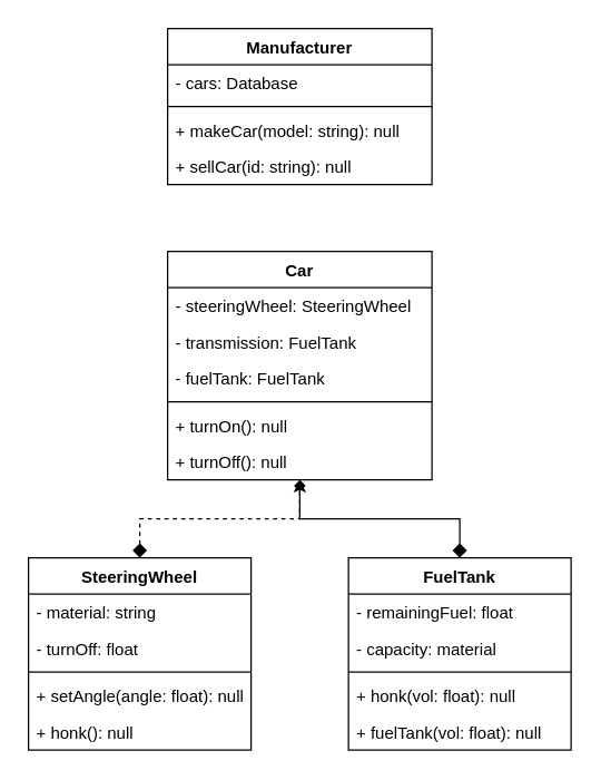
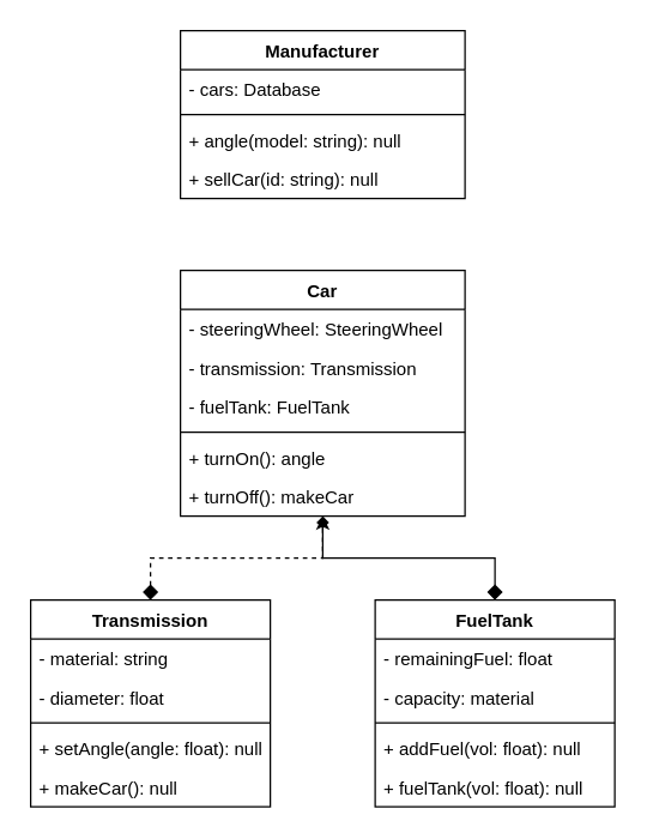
- <mxCell id="12" value="+ makeCar(model: string): null" style="text;strokeColor=none;fillColor=none;align=left;verticalAlign=top;spacingLeft=4;spacingRight=4;overflow=hidden;rotatable=0;points=[[0,0.5],[1,0.5]];portConstraint=eastwest;" vertex="1" parent="9"><mxGeometry y="60" width="190" height="26" as="geometry" /></mxCell>
+ <mxCell id="12" value="+ angle(model: string): null" style="text;strokeColor=none;fillColor=none;align=left;verticalAlign=top;spacingLeft=4;spacingRight=4;overflow=hidden;rotatable=0;points=[[0,0.5],[1,0.5]];portConstraint=eastwest;" vertex="1" parent="9"><mxGeometry y="60" width="190" height="26" as="geometry" /></mxCell>
- <mxCell id="4" value="- transmission: FuelTank" style="text;strokeColor=none;fillColor=none;align=left;verticalAlign=top;spacingLeft=4;spacingRight=4;overflow=hidden;rotatable=0;points=[[0,0.5],[1,0.5]];portConstraint=eastwest;" vertex="1" parent="2"><mxGeometry y="52" width="190" height="26" as="geometry" /></mxCell>
+ <mxCell id="4" value="- transmission: Transmission" style="text;strokeColor=none;fillColor=none;align=left;verticalAlign=top;spacingLeft=4;spacingRight=4;overflow=hidden;rotatable=0;points=[[0,0.5],[1,0.5]];portConstraint=eastwest;" vertex="1" parent="2"><mxGeometry y="52" width="190" height="26" as="geometry" /></mxCell>
- <mxCell id="7" value="+ turnOn(): null" style="text;strokeColor=none;fillColor=none;align=left;verticalAlign=top;spacingLeft=4;spacingRight=4;overflow=hidden;rotatable=0;points=[[0,0.5],[1,0.5]];portConstraint=eastwest;" vertex="1" parent="2"><mxGeometry y="112" width="190" height="26" as="geometry" /></mxCell>
+ <mxCell id="7" value="+ turnOn(): angle" style="text;strokeColor=none;fillColor=none;align=left;verticalAlign=top;spacingLeft=4;spacingRight=4;overflow=hidden;rotatable=0;points=[[0,0.5],[1,0.5]];portConstraint=eastwest;" vertex="1" parent="2"><mxGeometry y="112" width="190" height="26" as="geometry" /></mxCell>
- <mxCell id="8" value="+ turnOff(): null" style="text;strokeColor=none;fillColor=none;align=left;verticalAlign=top;spacingLeft=4;spacingRight=4;overflow=hidden;rotatable=0;points=[[0,0.5],[1,0.5]];portConstraint=eastwest;" vertex="1" parent="2"><mxGeometry y="138" width="190" height="26" as="geometry" /></mxCell>
+ <mxCell id="8" value="+ turnOff(): makeCar" style="text;strokeColor=none;fillColor=none;align=left;verticalAlign=top;spacingLeft=4;spacingRight=4;overflow=hidden;rotatable=0;points=[[0,0.5],[1,0.5]];portConstraint=eastwest;" vertex="1" parent="2"><mxGeometry y="138" width="190" height="26" as="geometry" /></mxCell>
- <mxCell id="15" value="SteeringWheel" style="swimlane;fontStyle=1;align=center;verticalAlign=top;childLayout=stackLayout;horizontal=1;startSize=26;horizontalStack=0;resizeParent=1;resizeParentMax=0;resizeLast=0;collapsible=1;marginBottom=0;" vertex="1" parent="1"><mxGeometry x="20" y="400" width="160" height="138" as="geometry" /></mxCell>
+ <mxCell id="15" value="Transmission" style="swimlane;fontStyle=1;align=center;verticalAlign=top;childLayout=stackLayout;horizontal=1;startSize=26;horizontalStack=0;resizeParent=1;resizeParentMax=0;resizeLast=0;collapsible=1;marginBottom=0;" vertex="1" parent="1"><mxGeometry x="20" y="400" width="160" height="138" as="geometry" /></mxCell>
- <mxCell id="17" value="- turnOff: float" style="text;strokeColor=none;fillColor=none;align=left;verticalAlign=top;spacingLeft=4;spacingRight=4;overflow=hidden;rotatable=0;points=[[0,0.5],[1,0.5]];portConstraint=eastwest;" vertex="1" parent="15"><mxGeometry y="52" width="160" height="26" as="geometry" /></mxCell>
+ <mxCell id="17" value="- diameter: float" style="text;strokeColor=none;fillColor=none;align=left;verticalAlign=top;spacingLeft=4;spacingRight=4;overflow=hidden;rotatable=0;points=[[0,0.5],[1,0.5]];portConstraint=eastwest;" vertex="1" parent="15"><mxGeometry y="52" width="160" height="26" as="geometry" /></mxCell>
- <mxCell id="26" value="+ honk(vol: float): null" style="text;strokeColor=none;fillColor=none;align=left;verticalAlign=top;spacingLeft=4;spacingRight=4;overflow=hidden;rotatable=0;points=[[0,0.5],[1,0.5]];portConstraint=eastwest;" vertex="1" parent="22"><mxGeometry y="86" width="160" height="26" as="geometry" /></mxCell>
+ <mxCell id="26" value="+ addFuel(vol: float): null" style="text;strokeColor=none;fillColor=none;align=left;verticalAlign=top;spacingLeft=4;spacingRight=4;overflow=hidden;rotatable=0;points=[[0,0.5],[1,0.5]];portConstraint=eastwest;" vertex="1" parent="22"><mxGeometry y="86" width="160" height="26" as="geometry" /></mxCell>
- <mxCell id="20" value="+ honk(): null" style="text;strokeColor=none;fillColor=none;align=left;verticalAlign=top;spacingLeft=4;spacingRight=4;overflow=hidden;rotatable=0;points=[[0,0.5],[1,0.5]];portConstraint=eastwest;" vertex="1" parent="15"><mxGeometry y="112" width="160" height="26" as="geometry" /></mxCell>
+ <mxCell id="20" value="+ makeCar(): null" style="text;strokeColor=none;fillColor=none;align=left;verticalAlign=top;spacingLeft=4;spacingRight=4;overflow=hidden;rotatable=0;points=[[0,0.5],[1,0.5]];portConstraint=eastwest;" vertex="1" parent="15"><mxGeometry y="112" width="160" height="26" as="geometry" /></mxCell>
